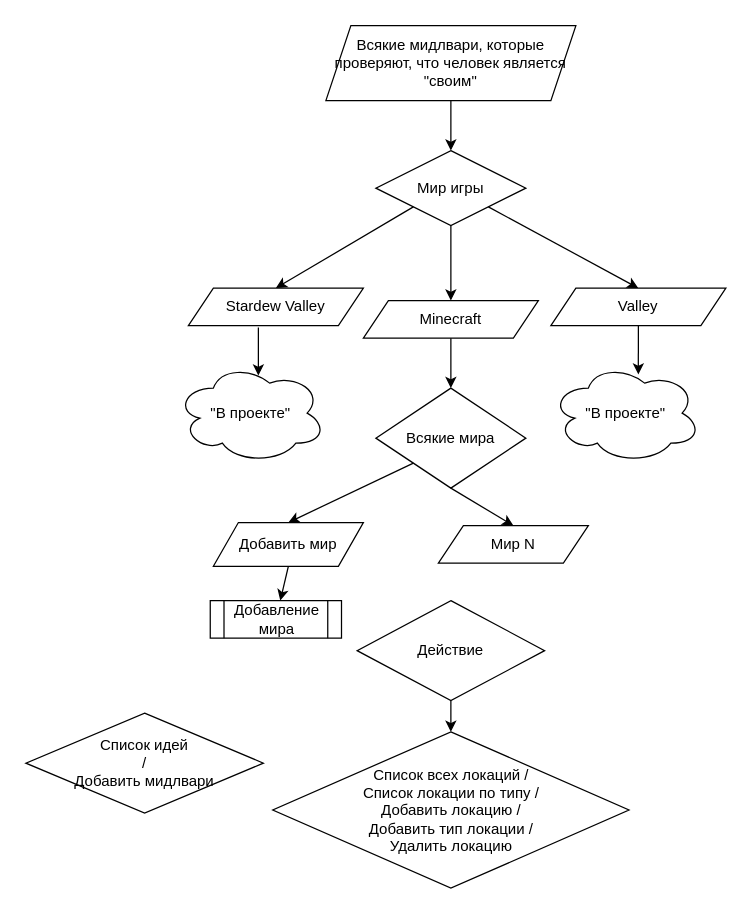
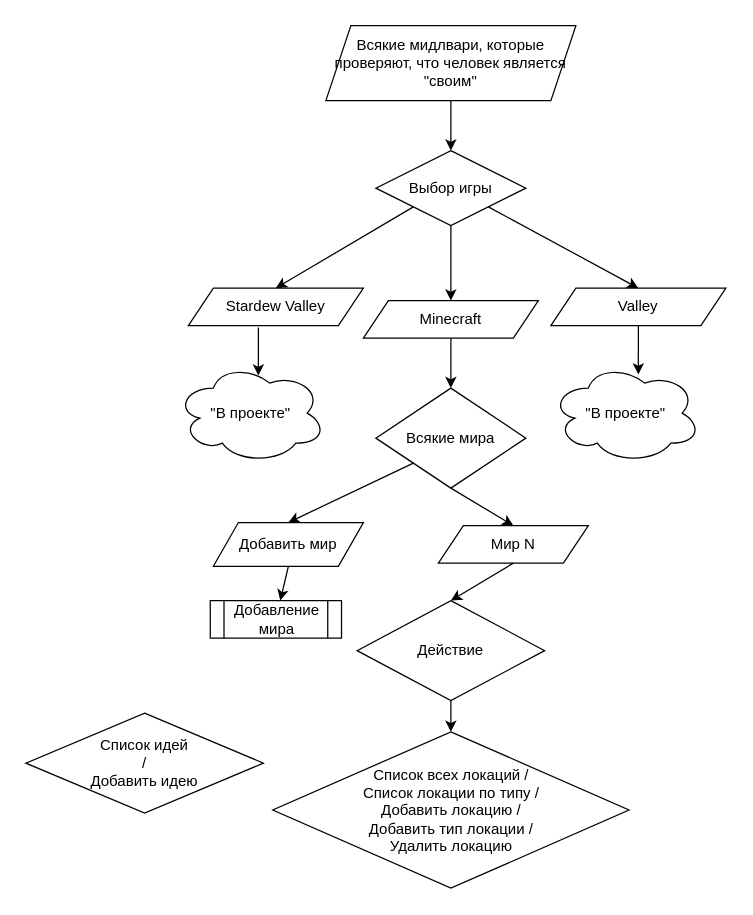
- <mxCell id="2" value="Мир игры" style="rhombus;whiteSpace=wrap;html=1;fontFamily=Helvetica;fontSize=12;fontColor=default;align=center;strokeColor=default;fillColor=default;" vertex="1" parent="1"><mxGeometry x="300" y="120" width="120" height="60" as="geometry" /></mxCell>
+ <mxCell id="2" value="Выбор игры" style="rhombus;whiteSpace=wrap;html=1;fontFamily=Helvetica;fontSize=12;fontColor=default;align=center;strokeColor=default;fillColor=default;" vertex="1" parent="1"><mxGeometry x="300" y="120" width="120" height="60" as="geometry" /></mxCell>
+ <mxCell id="20" value="" style="endArrow=classic;html=1;rounded=0;exitX=0.5;exitY=1;exitDx=0;exitDy=0;entryX=0.5;entryY=0;entryDx=0;entryDy=0;" edge="1" parent="1" source="16" target="19"><mxGeometry width="50" height="50" relative="1" as="geometry"><mxPoint x="330" y="560" as="sourcePoint" /><mxPoint x="380" y="510" as="targetPoint" /></mxGeometry></mxCell>
- <mxCell id="21" value="Список идей&lt;br&gt;/&lt;br&gt;Добавить мидлвари" style="rhombus;whiteSpace=wrap;html=1;" vertex="1" parent="1"><mxGeometry x="20" y="570" width="190" height="80" as="geometry" /></mxCell>
+ <mxCell id="21" value="Список идей&lt;br&gt;/&lt;br&gt;Добавить идею" style="rhombus;whiteSpace=wrap;html=1;" vertex="1" parent="1"><mxGeometry x="20" y="570" width="190" height="80" as="geometry" /></mxCell>
